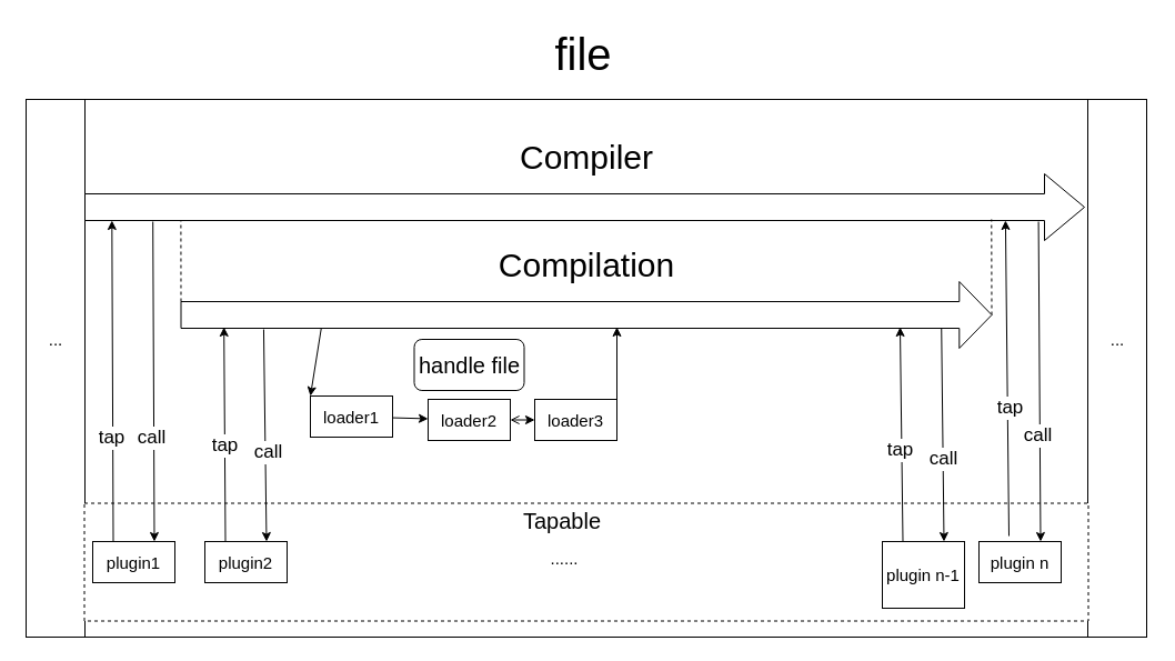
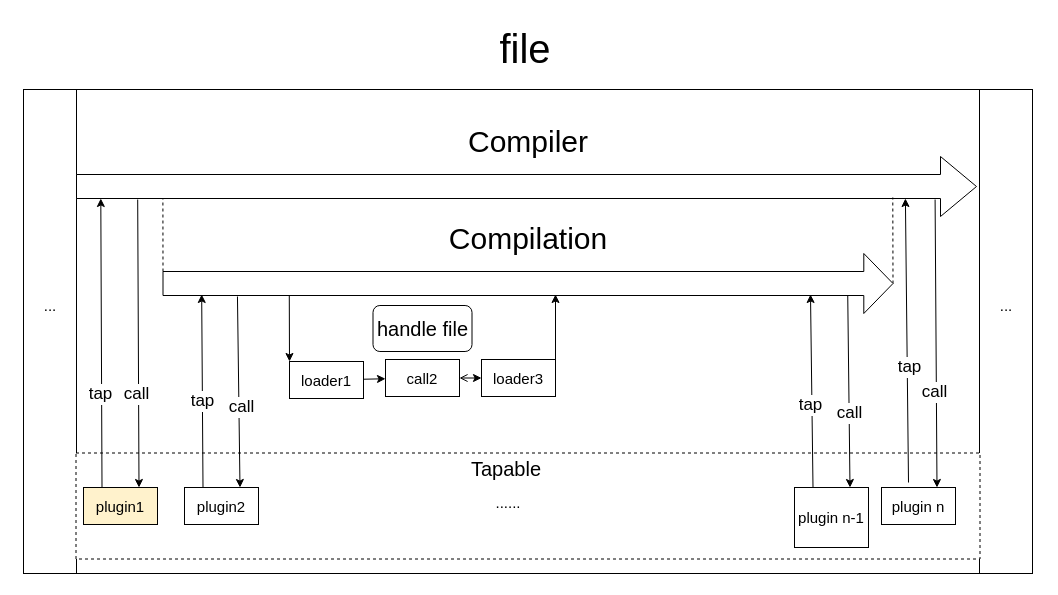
- <mxCell id="13" value="loader1" style="rounded=0;whiteSpace=wrap;html=1;fontSize=15;" parent="1" vertex="1"><mxGeometry x="279" y="356" width="74" height="37" as="geometry" /></mxCell>
+ <mxCell id="13" value="loader1" style="rounded=0;whiteSpace=wrap;html=1;fontSize=15;" parent="1" vertex="1"><mxGeometry x="289" y="361" width="74" height="37" as="geometry" /></mxCell>
- <mxCell id="15" value="loader2" style="rounded=0;whiteSpace=wrap;html=1;fontSize=15;" parent="1" vertex="1"><mxGeometry x="385" y="359" width="74" height="37" as="geometry" /></mxCell>
+ <mxCell id="15" value="call2" style="rounded=0;whiteSpace=wrap;html=1;fontSize=15;" parent="1" vertex="1"><mxGeometry x="385" y="359" width="74" height="37" as="geometry" /></mxCell>
- <mxCell id="37" value="plugin1" style="rounded=0;whiteSpace=wrap;html=1;fontSize=15;" parent="1" vertex="1"><mxGeometry x="83" y="487" width="74" height="37" as="geometry" /></mxCell>
+ <mxCell id="37" value="plugin1" style="rounded=0;whiteSpace=wrap;html=1;fontSize=15;fillColor=#fff2cc;" parent="1" vertex="1"><mxGeometry x="83" y="487" width="74" height="37" as="geometry" /></mxCell>
